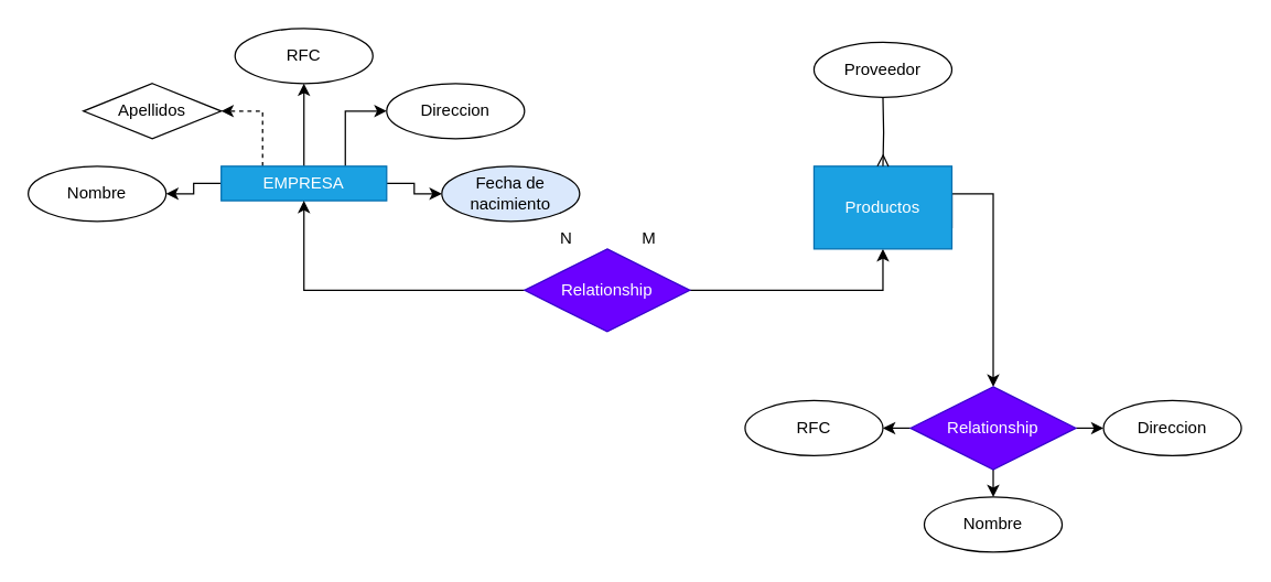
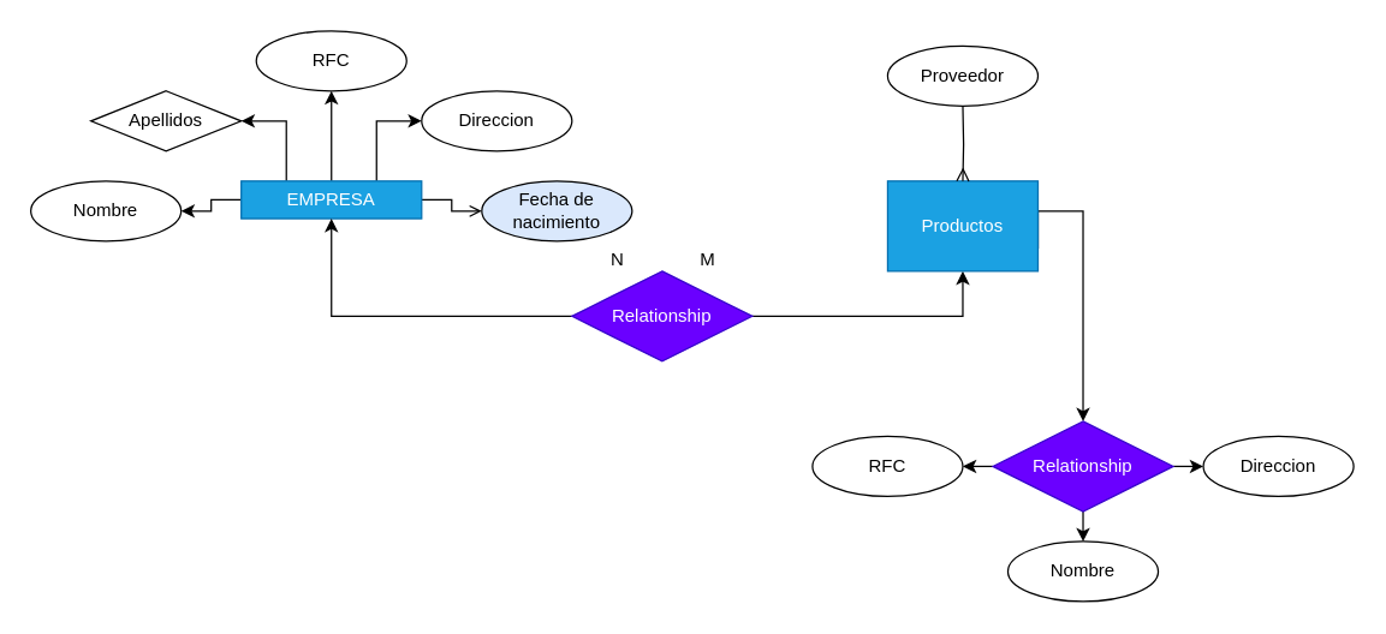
- <mxCell id="5" style="edgeStyle=orthogonalEdgeStyle;rounded=0;orthogonalLoop=1;jettySize=auto;html=1;exitX=0.25;exitY=0;exitDx=0;exitDy=0;entryX=1;entryY=0.5;entryDx=0;entryDy=0;dashed=1;" parent="1" source="7" target="9" edge="1"><mxGeometry relative="1" as="geometry" /></mxCell>
+ <mxCell id="5" style="edgeStyle=orthogonalEdgeStyle;rounded=0;orthogonalLoop=1;jettySize=auto;html=1;exitX=0.25;exitY=0;exitDx=0;exitDy=0;entryX=1;entryY=0.5;entryDx=0;entryDy=0;" parent="1" source="7" target="9" edge="1"><mxGeometry relative="1" as="geometry" /></mxCell>
- <mxCell id="2" value="" style="edgeStyle=orthogonalEdgeStyle;rounded=0;orthogonalLoop=1;jettySize=auto;html=1;" parent="1" source="7" target="12" edge="1"><mxGeometry relative="1" as="geometry" /></mxCell>
+ <mxCell id="2" value="" style="edgeStyle=orthogonalEdgeStyle;rounded=0;orthogonalLoop=1;jettySize=auto;html=1;endArrow=open;" parent="1" source="7" target="12" edge="1"><mxGeometry relative="1" as="geometry" /></mxCell>
